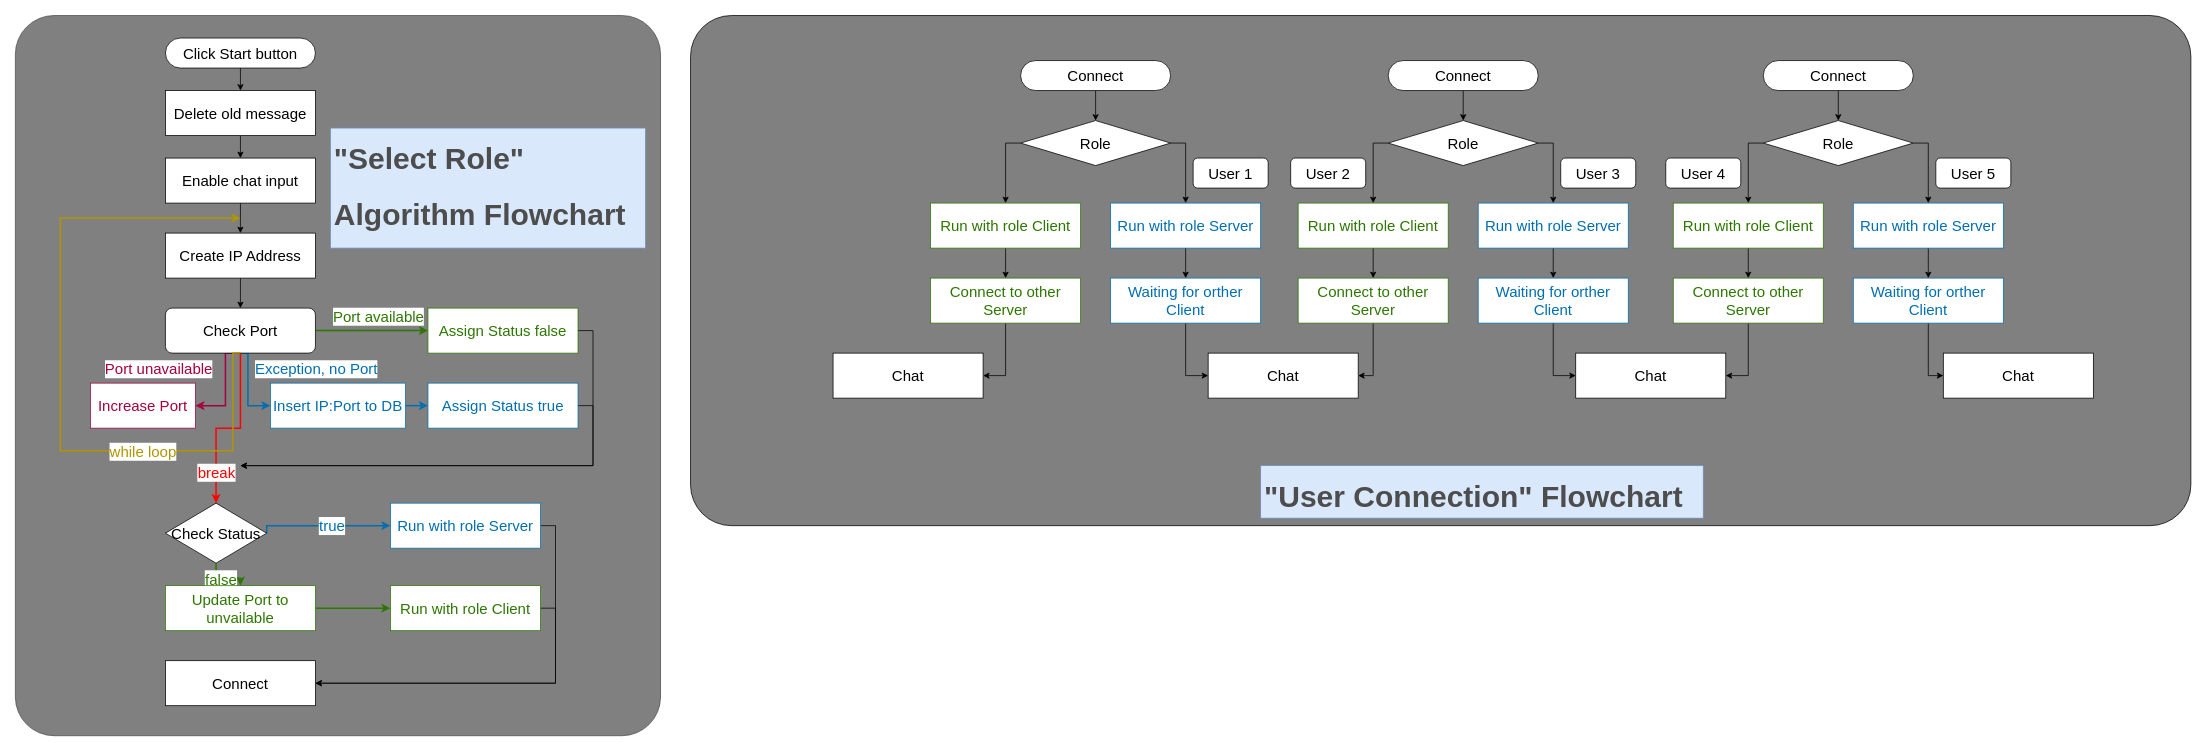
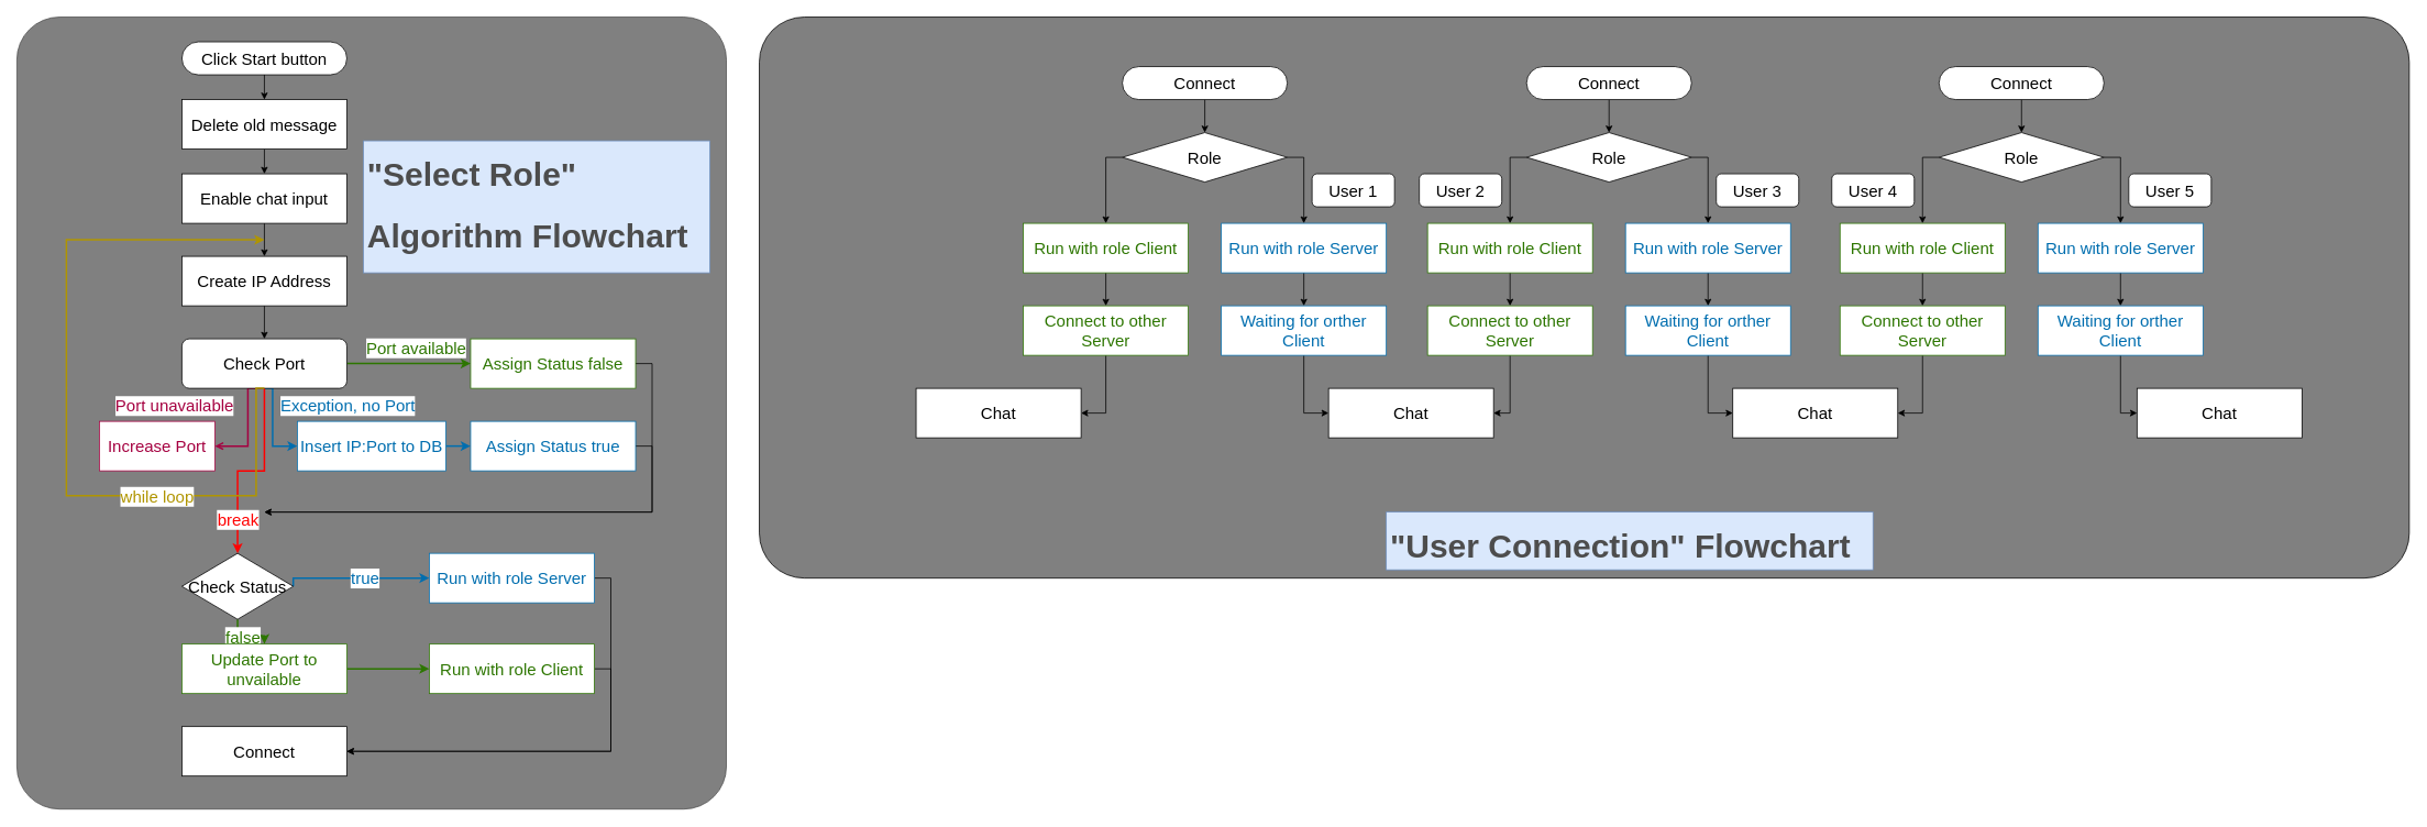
- <mxCell id="14" style="edgeStyle=orthogonalEdgeStyle;rounded=0;orthogonalLoop=1;jettySize=auto;html=1;exitX=0.5;exitY=1;exitDx=0;exitDy=0;entryX=1;entryY=0.5;entryDx=0;entryDy=0;fontSize=20;fillColor=#d80073;strokeColor=#A50040;strokeWidth=2;" parent="1" source="20" target="23" edge="1"><mxGeometry relative="1" as="geometry"><Array as="points"><mxPoint x="300" y="470" /><mxPoint x="300" y="540" /></Array></mxGeometry></mxCell>
+ <mxCell id="14" style="edgeStyle=orthogonalEdgeStyle;rounded=0;orthogonalLoop=1;jettySize=auto;html=1;exitX=0.5;exitY=1;exitDx=0;exitDy=0;entryX=1;entryY=0.5;entryDx=0;entryDy=0;fontSize=20;fillColor=#d80073;strokeColor=#A50040;strokeWidth=2;endArrow=open;" parent="1" source="20" target="23" edge="1"><mxGeometry relative="1" as="geometry"><Array as="points"><mxPoint x="300" y="470" /><mxPoint x="300" y="540" /></Array></mxGeometry></mxCell>
